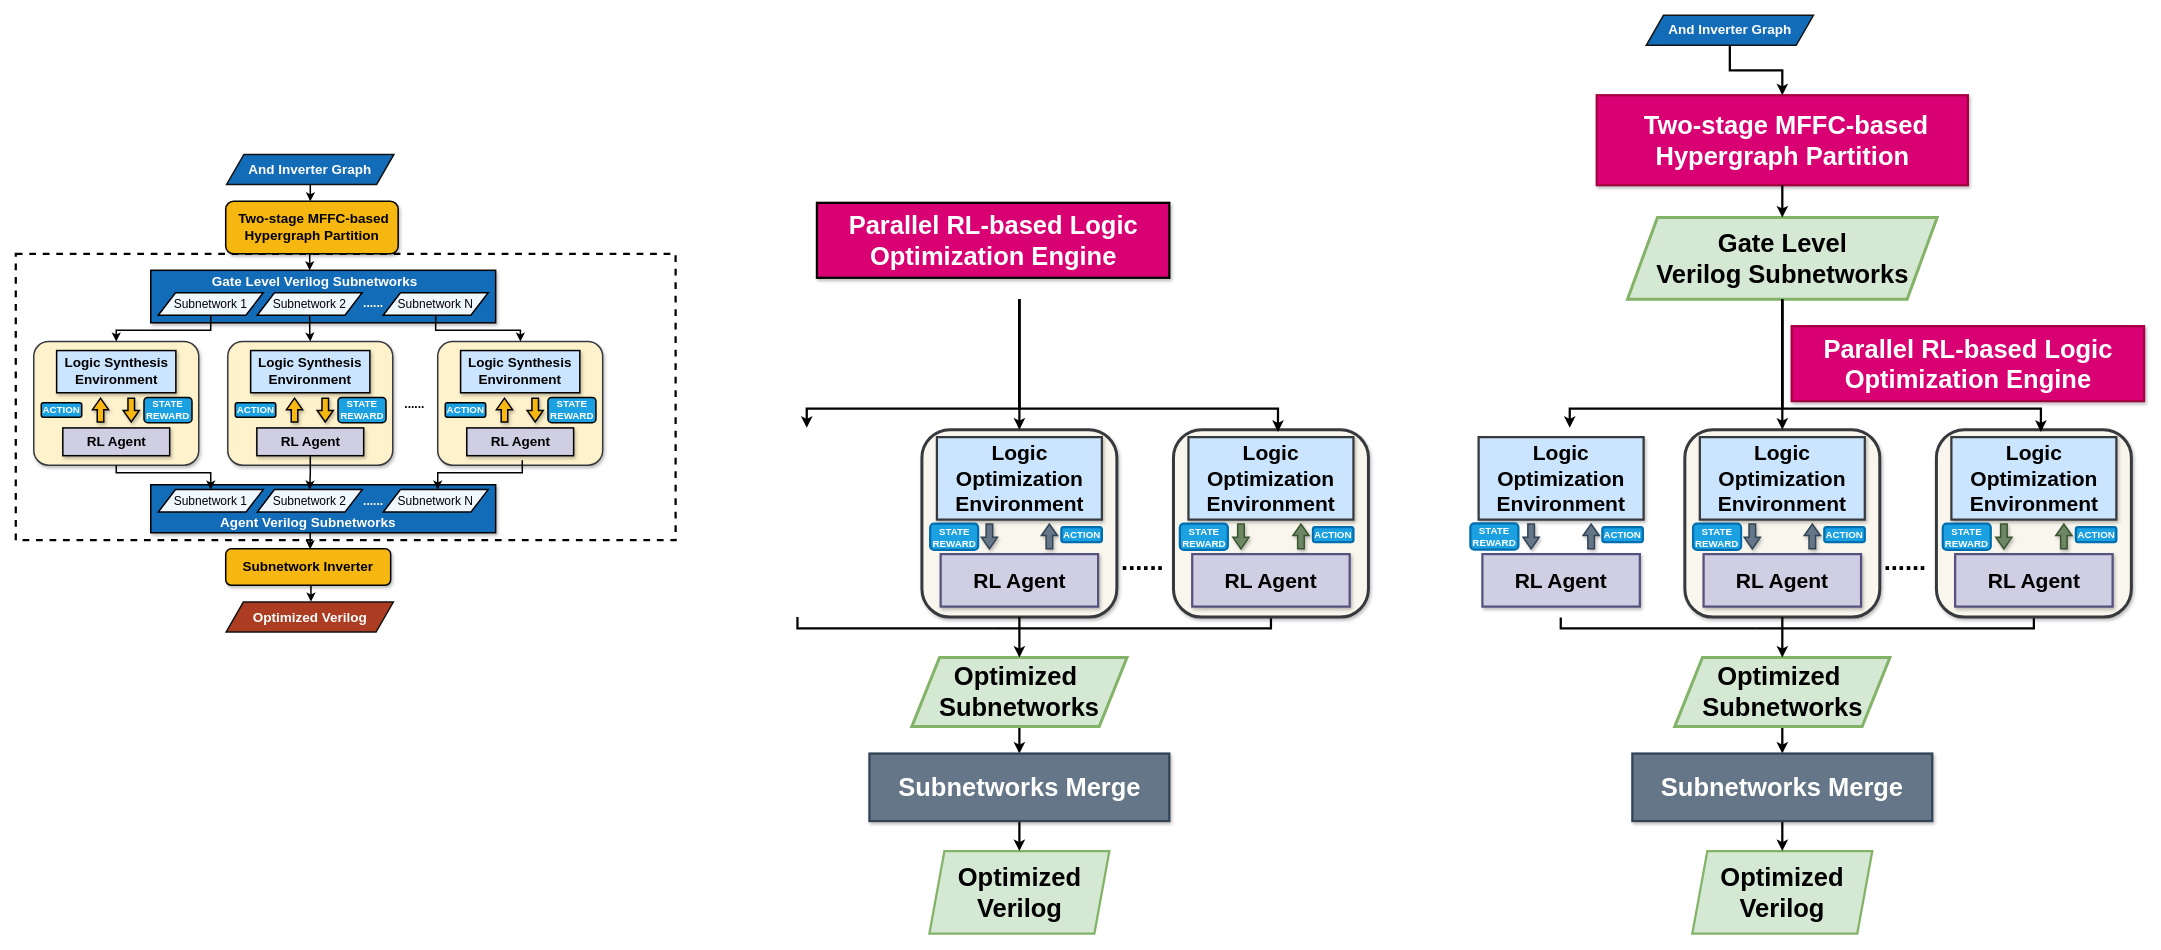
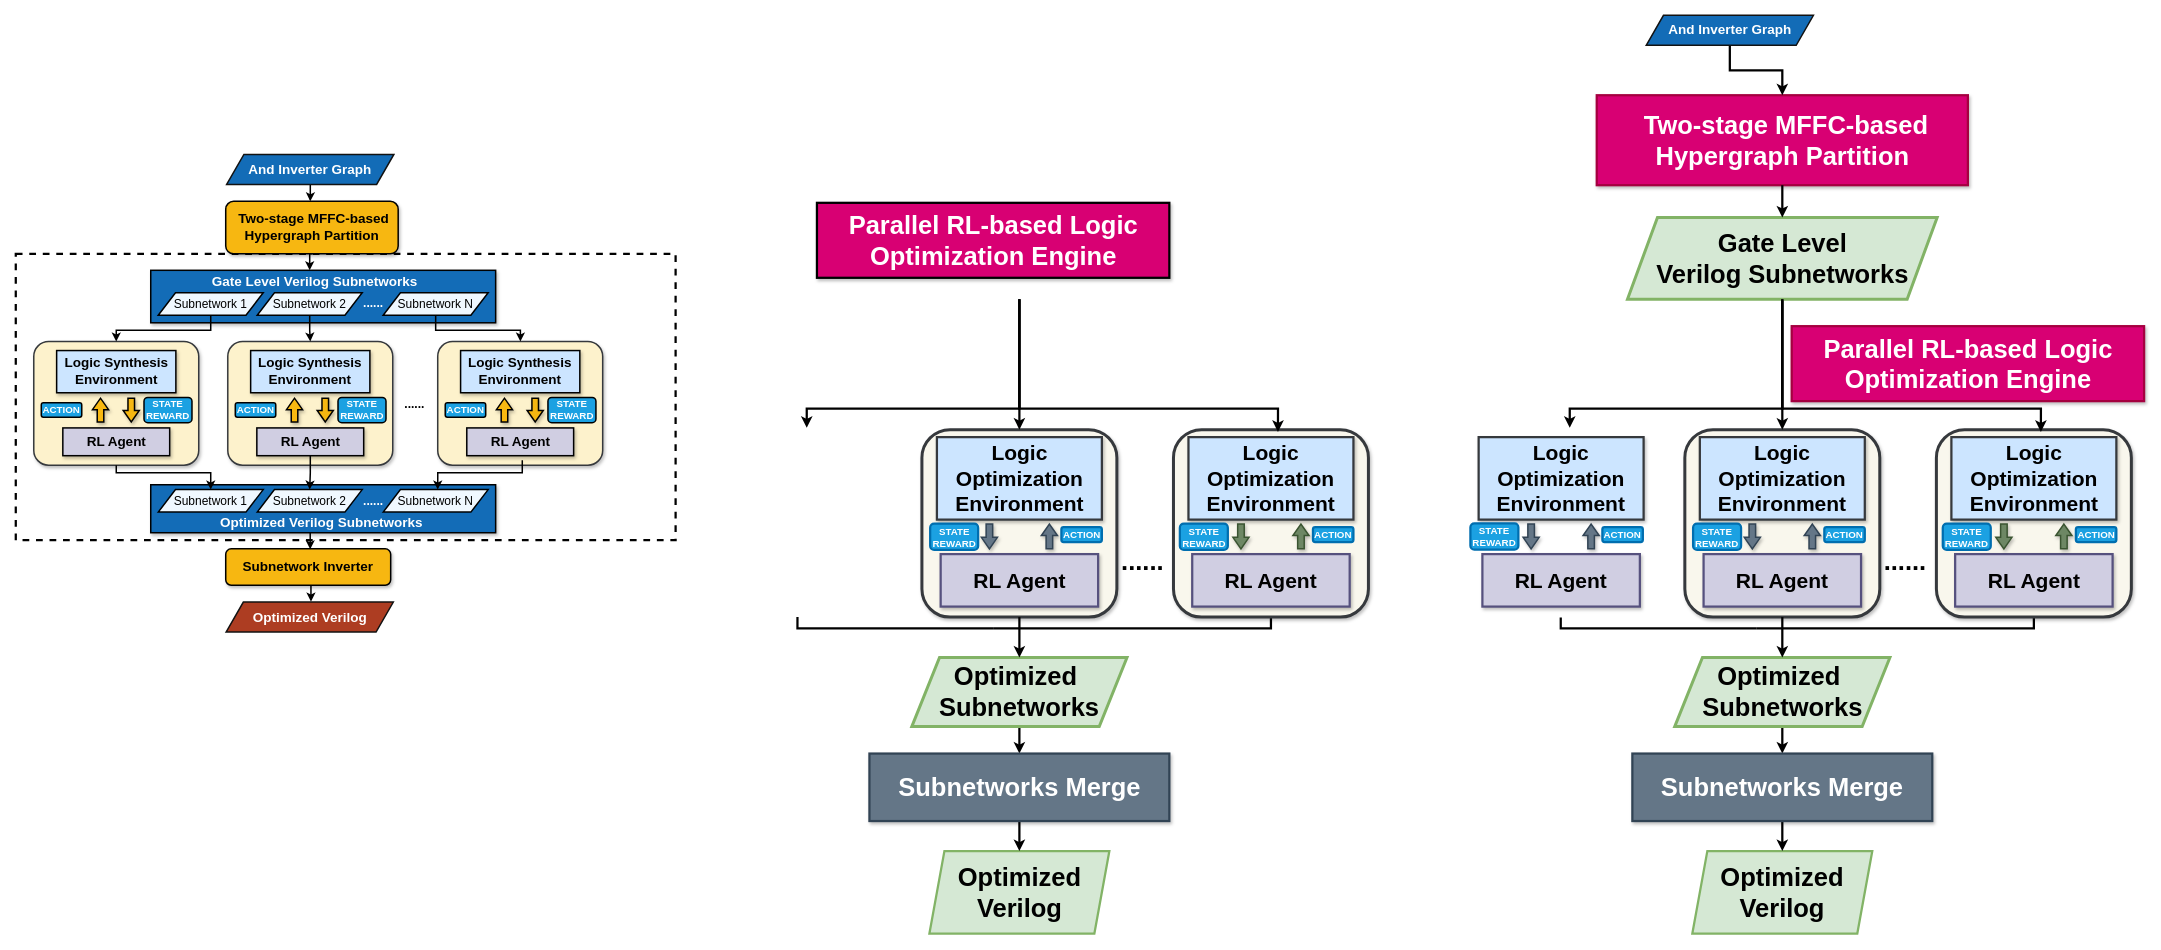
- <mxCell id="113" value="&lt;b&gt;&lt;font color=&quot;#ffffff&quot;&gt;&lt;span style=&quot;forced-color-adjust: none; font-family: Helvetica; font-size: 18px; font-style: normal; font-variant-ligatures: normal; font-variant-caps: normal; letter-spacing: normal; orphans: 2; text-align: center; text-indent: 0px; text-transform: none; widows: 2; word-spacing: 0px; -webkit-text-stroke-width: 0px; white-space: normal; text-decoration-thickness: initial; text-decoration-style: initial; text-decoration-color: initial;&quot;&gt;Agent Verilog&lt;/span&gt;&lt;span style=&quot;forced-color-adjust: none; font-family: Helvetica; font-size: 18px; font-style: normal; font-variant-ligatures: normal; font-variant-caps: normal; letter-spacing: normal; orphans: 2; text-align: center; text-indent: 0px; text-transform: none; widows: 2; word-spacing: 0px; -webkit-text-stroke-width: 0px; white-space: normal; text-decoration-thickness: initial; text-decoration-style: initial; text-decoration-color: initial;&quot;&gt;&amp;nbsp;Subnetworks&lt;/span&gt;&lt;/font&gt;&lt;/b&gt;" style="text;whiteSpace=wrap;html=1;" vertex="1" parent="1"><mxGeometry x="291.25" y="679.5" width="310" height="40" as="geometry" /></mxCell>
+ <mxCell id="113" value="&lt;b&gt;&lt;font color=&quot;#ffffff&quot;&gt;&lt;span style=&quot;forced-color-adjust: none; font-family: Helvetica; font-size: 18px; font-style: normal; font-variant-ligatures: normal; font-variant-caps: normal; letter-spacing: normal; orphans: 2; text-align: center; text-indent: 0px; text-transform: none; widows: 2; word-spacing: 0px; -webkit-text-stroke-width: 0px; white-space: normal; text-decoration-thickness: initial; text-decoration-style: initial; text-decoration-color: initial;&quot;&gt;Optimized Verilog&lt;/span&gt;&lt;span style=&quot;forced-color-adjust: none; font-family: Helvetica; font-size: 18px; font-style: normal; font-variant-ligatures: normal; font-variant-caps: normal; letter-spacing: normal; orphans: 2; text-align: center; text-indent: 0px; text-transform: none; widows: 2; word-spacing: 0px; -webkit-text-stroke-width: 0px; white-space: normal; text-decoration-thickness: initial; text-decoration-style: initial; text-decoration-color: initial;&quot;&gt;&amp;nbsp;Subnetworks&lt;/span&gt;&lt;/font&gt;&lt;/b&gt;" style="text;whiteSpace=wrap;html=1;" vertex="1" parent="1"><mxGeometry x="291.25" y="679.5" width="310" height="40" as="geometry" /></mxCell>
